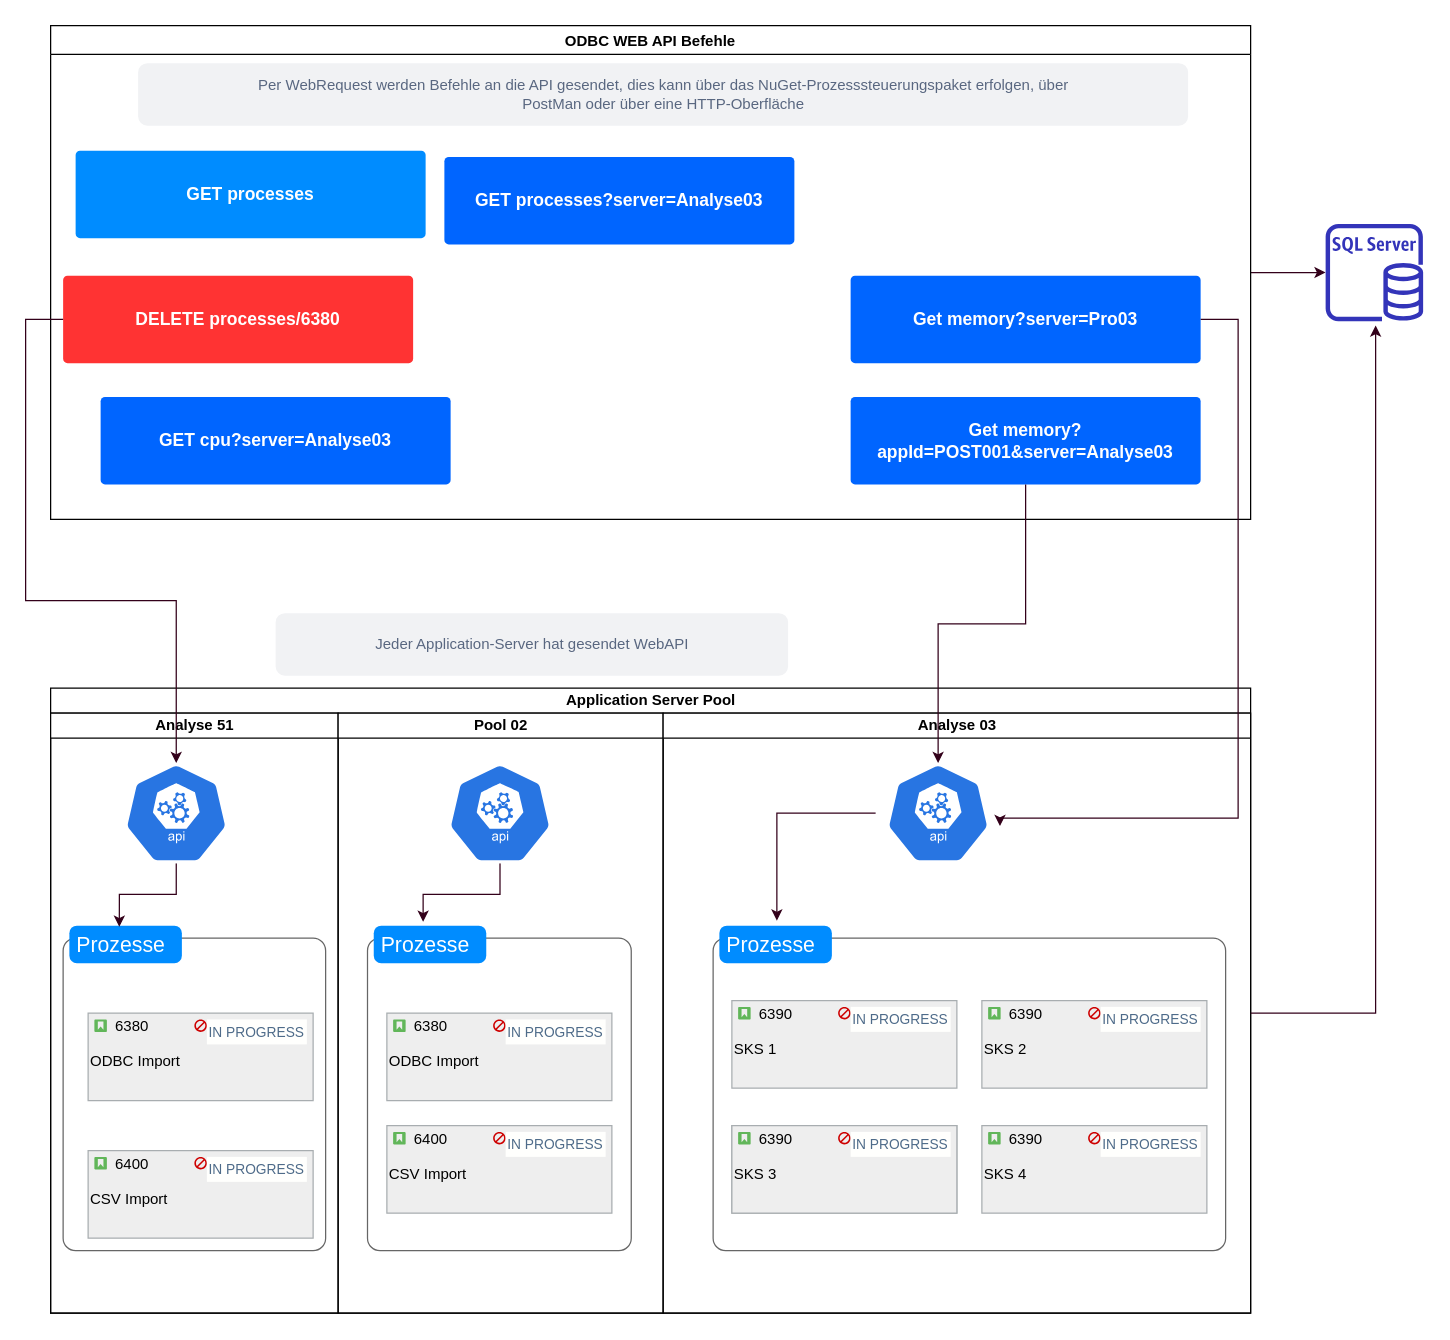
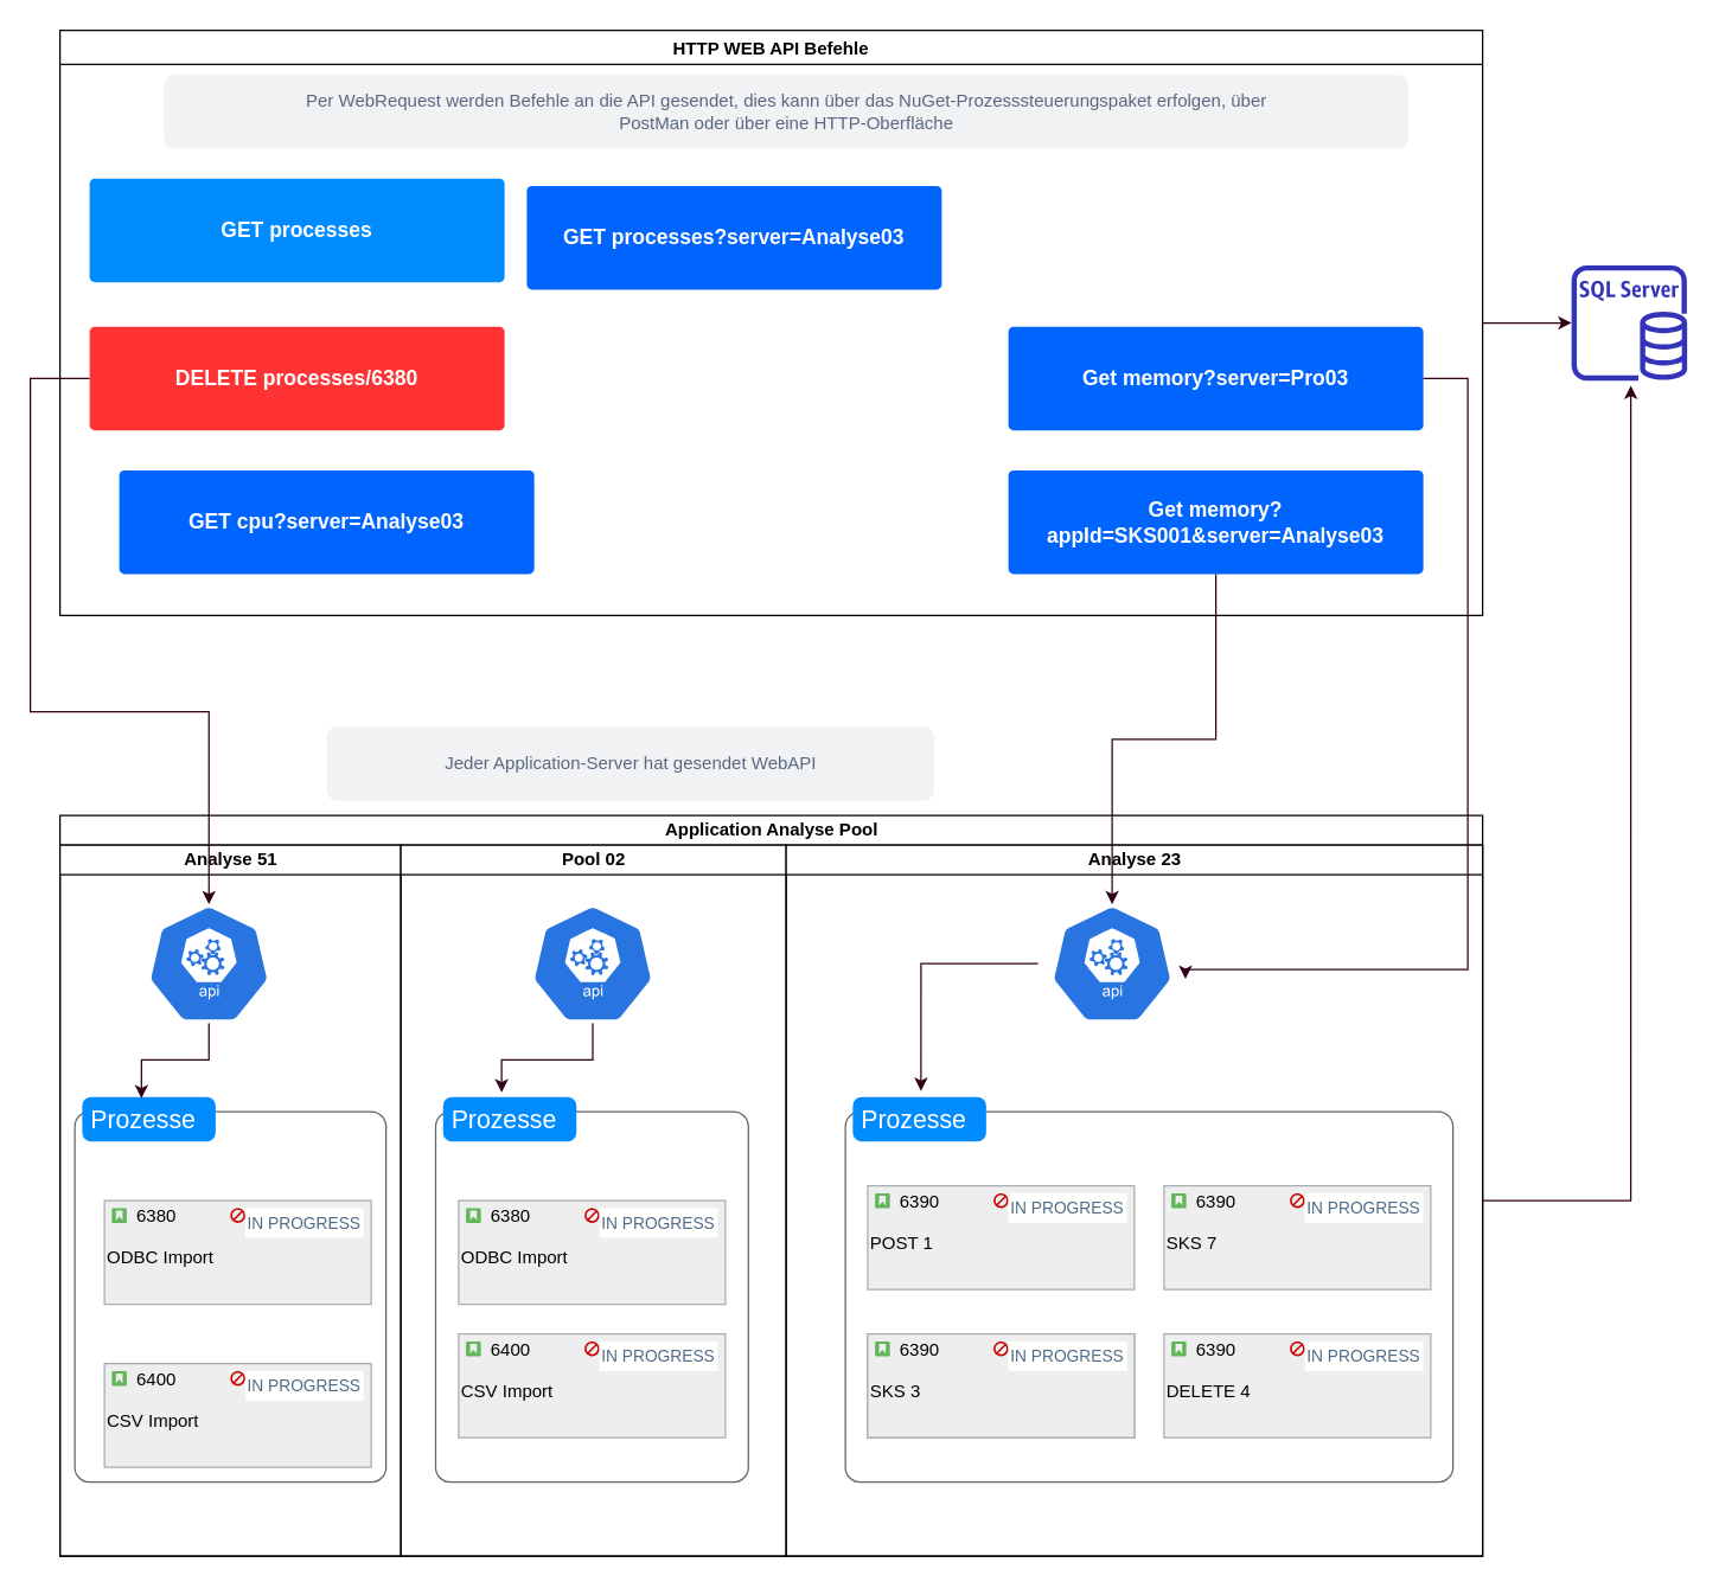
- <mxCell id="3" value="ODBC WEB API Befehle" style="swimlane;" vertex="1" parent="1"><mxGeometry x="40" y="20" width="960" height="395" as="geometry" /></mxCell>
+ <mxCell id="3" value="HTTP WEB API Befehle" style="swimlane;" vertex="1" parent="1"><mxGeometry x="40" y="20" width="960" height="395" as="geometry" /></mxCell>
- <mxCell id="5" value="DELETE processes/6380" style="rounded=1;arcSize=5;fillColor=#FF3333;strokeColor=none;fontColor=#ffffff;align=center;verticalAlign=middle;whiteSpace=wrap;fontSize=14;fontStyle=1;html=1" vertex="1" parent="3"><mxGeometry x="10" y="200" width="280" height="70" as="geometry" /></mxCell>
+ <mxCell id="5" value="DELETE processes/6380" style="rounded=1;arcSize=5;fillColor=#FF3333;strokeColor=none;fontColor=#ffffff;align=center;verticalAlign=middle;whiteSpace=wrap;fontSize=14;fontStyle=1;html=1" vertex="1" parent="3"><mxGeometry x="20" y="200" width="280" height="70" as="geometry" /></mxCell>
- <mxCell id="10" value="Get memory?appId=POST001&amp;amp;server=Analyse03" style="rounded=1;arcSize=5;fillColor=#0065FF;strokeColor=none;fontColor=#ffffff;align=center;verticalAlign=middle;whiteSpace=wrap;fontSize=14;fontStyle=1;html=1" vertex="1" parent="3"><mxGeometry x="640" y="297" width="280" height="70" as="geometry" /></mxCell>
+ <mxCell id="10" value="Get memory?appId=SKS001&amp;amp;server=Analyse03" style="rounded=1;arcSize=5;fillColor=#0065FF;strokeColor=none;fontColor=#ffffff;align=center;verticalAlign=middle;whiteSpace=wrap;fontSize=14;fontStyle=1;html=1" vertex="1" parent="3"><mxGeometry x="640" y="297" width="280" height="70" as="geometry" /></mxCell>
- <mxCell id="12" value="Application Server Pool" style="swimlane;html=1;childLayout=stackLayout;resizeParent=1;resizeParentMax=0;startSize=20;" vertex="1" parent="1"><mxGeometry x="40" y="550" width="960" height="500" as="geometry" /></mxCell>
+ <mxCell id="12" value="Application Analyse Pool" style="swimlane;html=1;childLayout=stackLayout;resizeParent=1;resizeParentMax=0;startSize=20;" vertex="1" parent="1"><mxGeometry x="40" y="550" width="960" height="500" as="geometry" /></mxCell>
- <mxCell id="31" value="Analyse 03" style="swimlane;html=1;startSize=20;" vertex="1" parent="12"><mxGeometry x="490" y="20" width="470" height="480" as="geometry" /></mxCell>
+ <mxCell id="31" value="Analyse 23" style="swimlane;html=1;startSize=20;" vertex="1" parent="12"><mxGeometry x="490" y="20" width="470" height="480" as="geometry" /></mxCell>
- <mxCell id="36" value="SKS 1" style="html=1;shadow=0;dashed=0;shape=mxgraph.atlassian.issue;issueType=story;issuePriority=blocker;issueStatus=inProgress;verticalAlign=top;align=left;whiteSpace=wrap;overflow=hidden;spacingTop=25;strokeColor=#A8ADB0;fillColor=#EEEEEE;fontSize=12;backgroundOutline=1;" vertex="1" parent="34"><mxGeometry x="15" y="60" width="180" height="70" as="geometry" /></mxCell>
+ <mxCell id="36" value="POST 1" style="html=1;shadow=0;dashed=0;shape=mxgraph.atlassian.issue;issueType=story;issuePriority=blocker;issueStatus=inProgress;verticalAlign=top;align=left;whiteSpace=wrap;overflow=hidden;spacingTop=25;strokeColor=#A8ADB0;fillColor=#EEEEEE;fontSize=12;backgroundOutline=1;" vertex="1" parent="34"><mxGeometry x="15" y="60" width="180" height="70" as="geometry" /></mxCell>
- <mxCell id="44" value="SKS 2" style="html=1;shadow=0;dashed=0;shape=mxgraph.atlassian.issue;issueType=story;issuePriority=blocker;issueStatus=inProgress;verticalAlign=top;align=left;whiteSpace=wrap;overflow=hidden;spacingTop=25;strokeColor=#A8ADB0;fillColor=#EEEEEE;fontSize=12;backgroundOutline=1;" vertex="1" parent="34"><mxGeometry x="215" y="60" width="180" height="70" as="geometry" /></mxCell>
+ <mxCell id="44" value="SKS 7" style="html=1;shadow=0;dashed=0;shape=mxgraph.atlassian.issue;issueType=story;issuePriority=blocker;issueStatus=inProgress;verticalAlign=top;align=left;whiteSpace=wrap;overflow=hidden;spacingTop=25;strokeColor=#A8ADB0;fillColor=#EEEEEE;fontSize=12;backgroundOutline=1;" vertex="1" parent="34"><mxGeometry x="215" y="60" width="180" height="70" as="geometry" /></mxCell>
- <mxCell id="42" value="SKS 4" style="html=1;shadow=0;dashed=0;shape=mxgraph.atlassian.issue;issueType=story;issuePriority=blocker;issueStatus=inProgress;verticalAlign=top;align=left;whiteSpace=wrap;overflow=hidden;spacingTop=25;strokeColor=#A8ADB0;fillColor=#EEEEEE;fontSize=12;backgroundOutline=1;" vertex="1" parent="34"><mxGeometry x="215" y="160" width="180" height="70" as="geometry" /></mxCell>
+ <mxCell id="42" value="DELETE 4" style="html=1;shadow=0;dashed=0;shape=mxgraph.atlassian.issue;issueType=story;issuePriority=blocker;issueStatus=inProgress;verticalAlign=top;align=left;whiteSpace=wrap;overflow=hidden;spacingTop=25;strokeColor=#A8ADB0;fillColor=#EEEEEE;fontSize=12;backgroundOutline=1;" vertex="1" parent="34"><mxGeometry x="215" y="160" width="180" height="70" as="geometry" /></mxCell>
